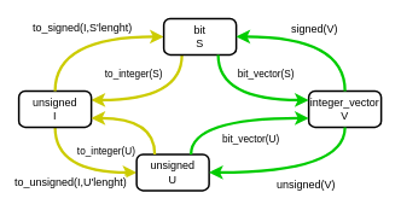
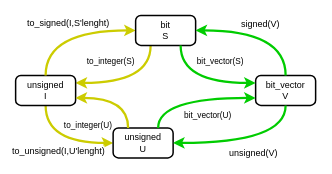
- <mxCell id="8" value="integer_vector&lt;br&gt;V" style="rounded=1;whiteSpace=wrap;html=1;absoluteArcSize=1;arcSize=14;strokeWidth=2;" parent="1" vertex="1"><mxGeometry x="340" y="100" width="80" height="40" as="geometry" /></mxCell>
+ <mxCell id="8" value="bit_vector&lt;br&gt;V" style="rounded=1;whiteSpace=wrap;html=1;absoluteArcSize=1;arcSize=14;strokeWidth=2;" parent="1" vertex="1"><mxGeometry x="340" y="100" width="80" height="40" as="geometry" /></mxCell>
